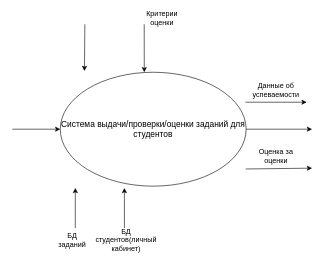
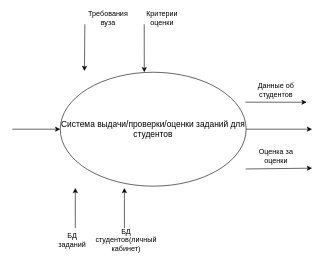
+ <mxCell id="10" value="Требования вуза" style="text;html=1;strokeColor=none;fillColor=none;align=center;verticalAlign=middle;whiteSpace=wrap;rounded=0;" vertex="1" parent="1"><mxGeometry x="160" y="20" width="40" height="20" as="geometry" /></mxCell>
- <mxCell id="12" value="Данные об успеваемости" style="text;html=1;strokeColor=none;fillColor=none;align=center;verticalAlign=middle;whiteSpace=wrap;rounded=0;" vertex="1" parent="1"><mxGeometry x="420" y="140" width="80" height="20" as="geometry" /></mxCell>
+ <mxCell id="12" value="Данные об студентов" style="text;html=1;strokeColor=none;fillColor=none;align=center;verticalAlign=middle;whiteSpace=wrap;rounded=0;" vertex="1" parent="1"><mxGeometry x="420" y="140" width="80" height="20" as="geometry" /></mxCell>
